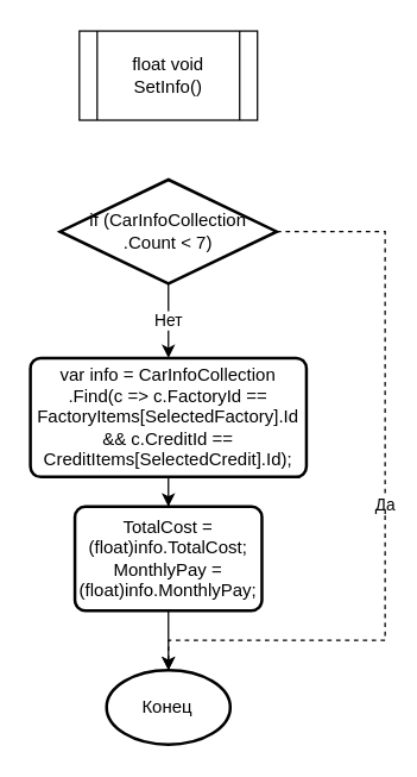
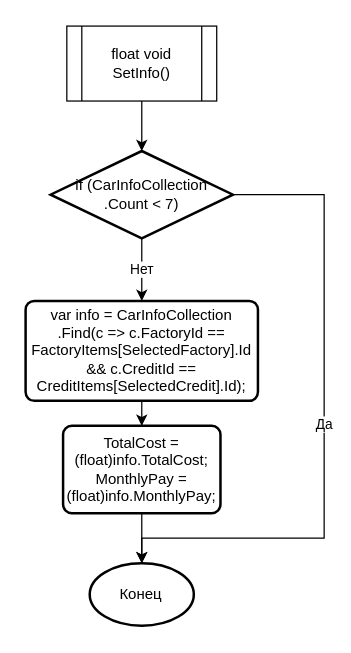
+ <mxCell id="2" value="" style="edgeStyle=orthogonalEdgeStyle;rounded=0;orthogonalLoop=1;jettySize=auto;html=1;" edge="1" parent="1" source="3" target="6"><mxGeometry relative="1" as="geometry" /></mxCell>
- <mxCell id="5" value="Да" style="edgeStyle=orthogonalEdgeStyle;rounded=0;orthogonalLoop=1;jettySize=auto;html=1;entryX=0.5;entryY=0;entryDx=0;entryDy=0;entryPerimeter=0;dashed=1;" edge="1" parent="1" source="6" target="11"><mxGeometry relative="1" as="geometry"><Array as="points"><mxPoint x="259" y="155" /><mxPoint x="259" y="430" /><mxPoint x="113" y="430" /></Array></mxGeometry></mxCell>
+ <mxCell id="5" value="Да" style="edgeStyle=orthogonalEdgeStyle;rounded=0;orthogonalLoop=1;jettySize=auto;html=1;entryX=0.5;entryY=0;entryDx=0;entryDy=0;entryPerimeter=0;" edge="1" parent="1" source="6" target="11"><mxGeometry relative="1" as="geometry"><Array as="points"><mxPoint x="259" y="155" /><mxPoint x="259" y="430" /><mxPoint x="113" y="430" /></Array></mxGeometry></mxCell>
